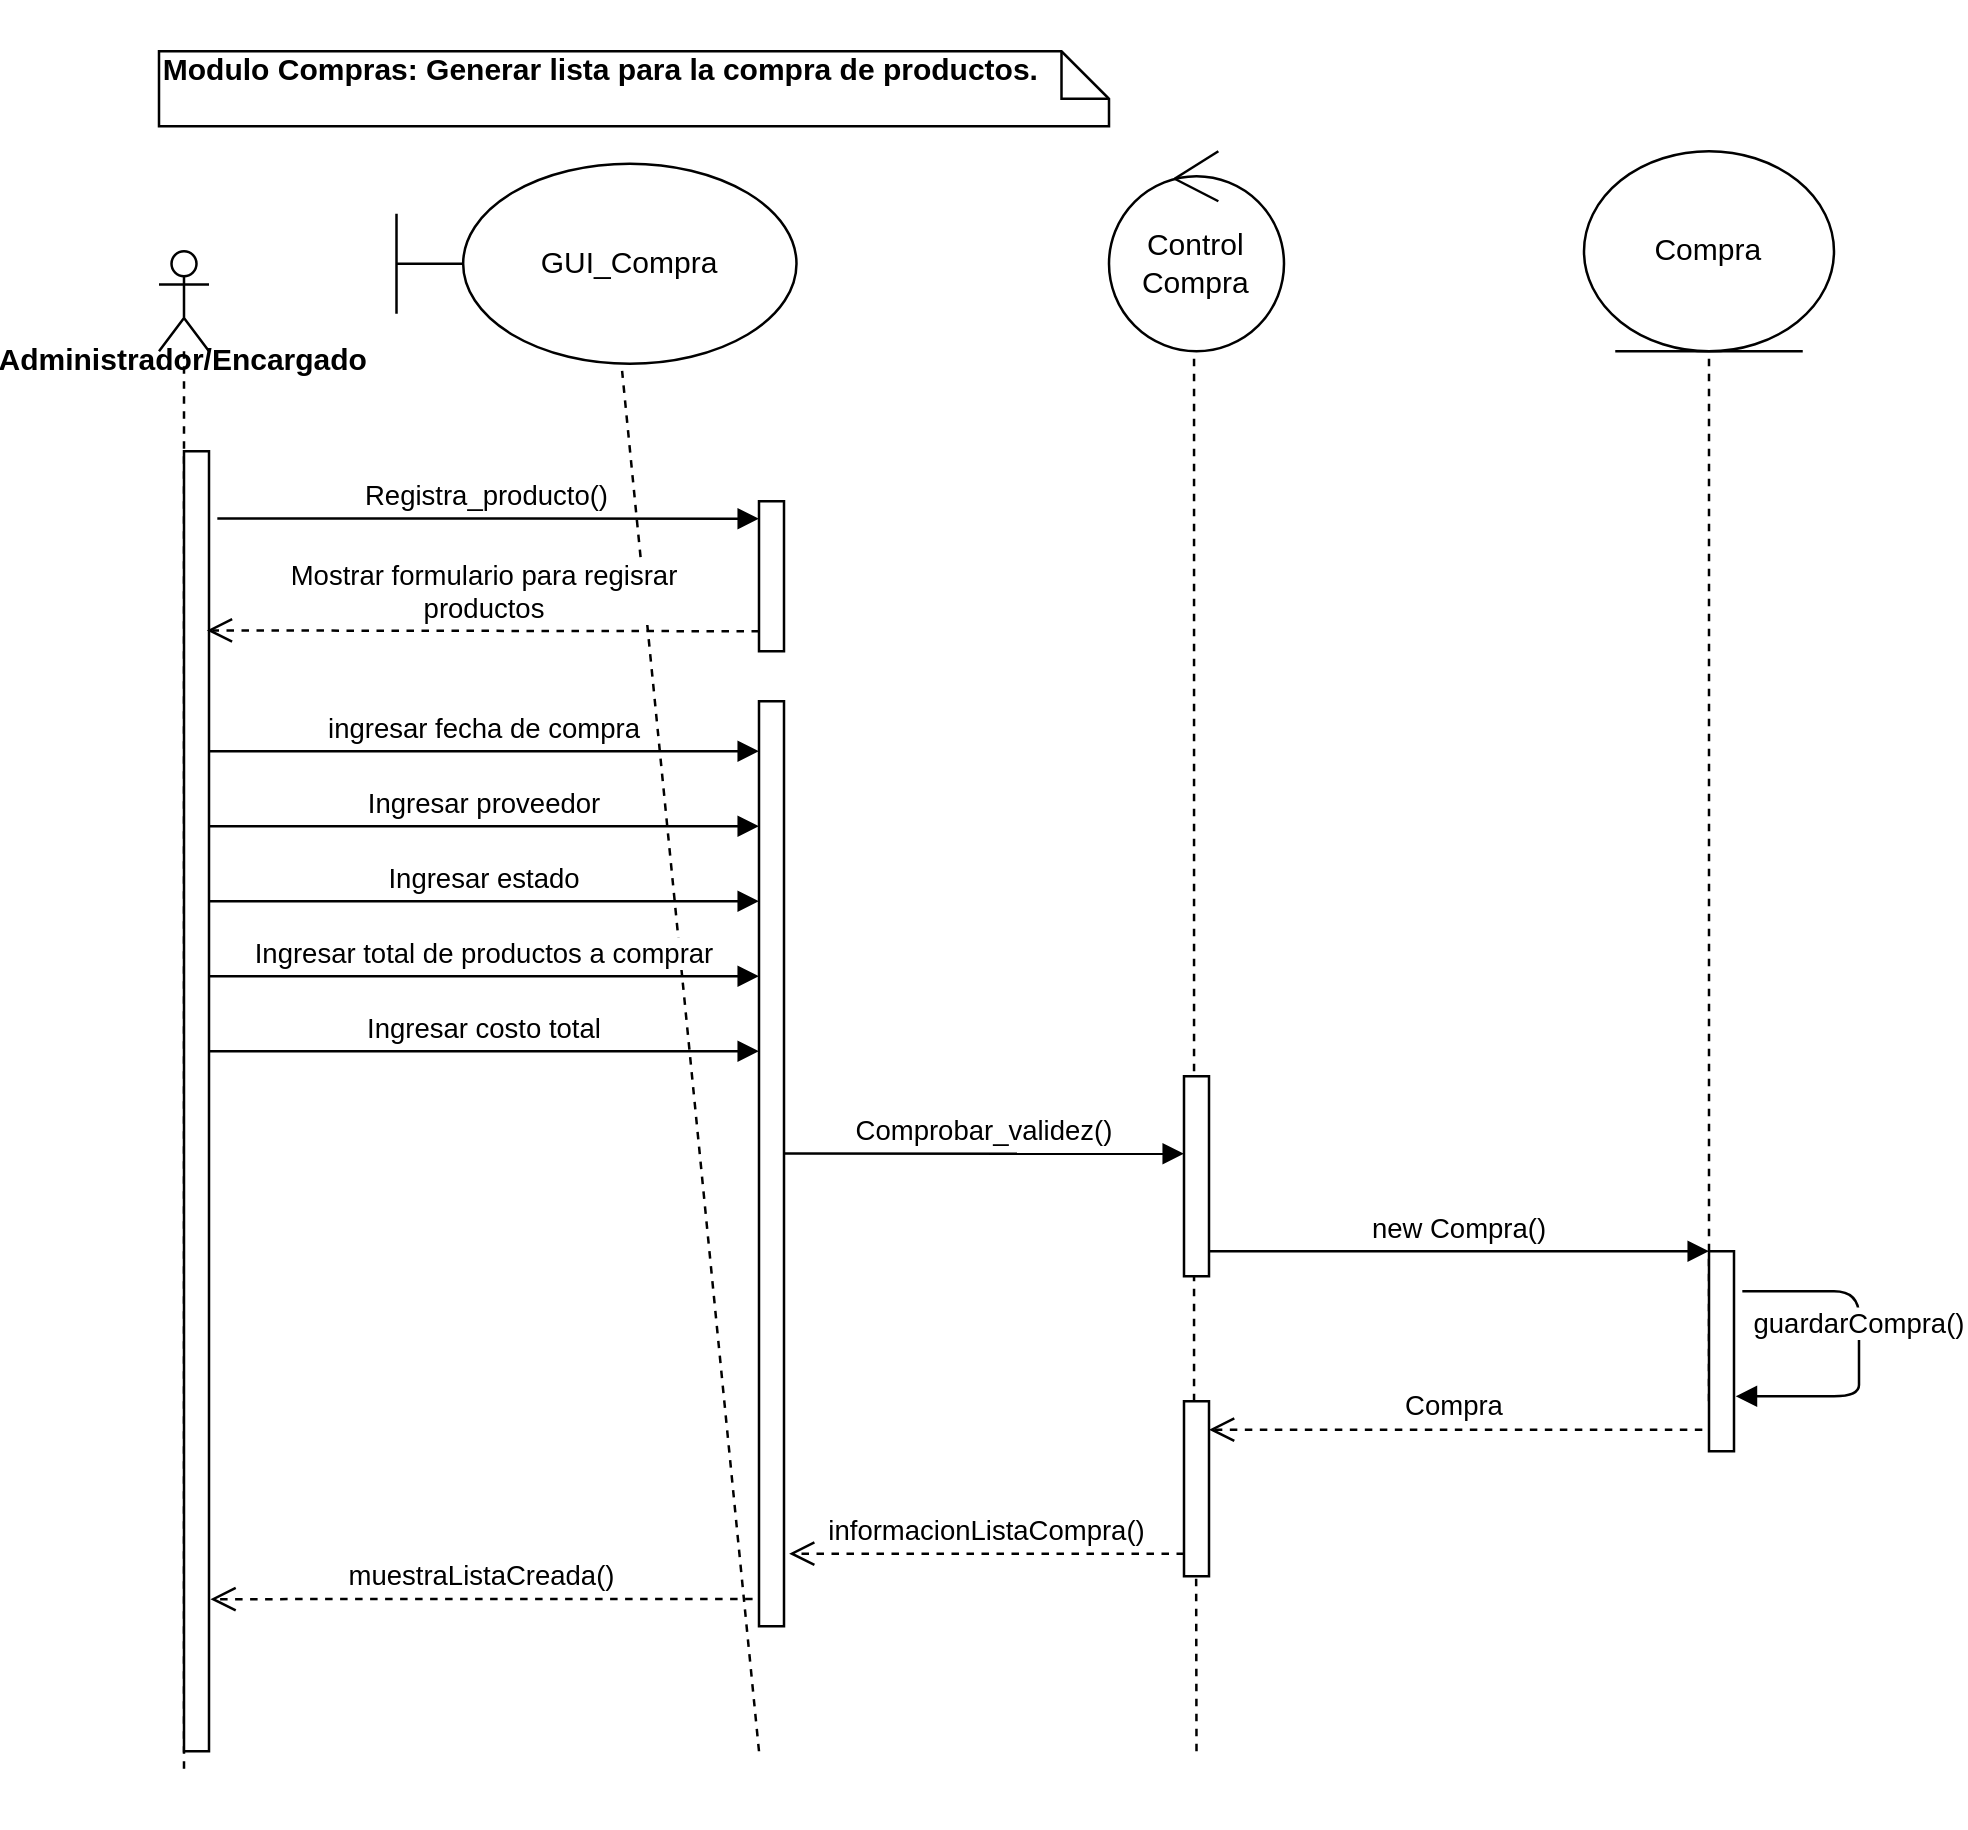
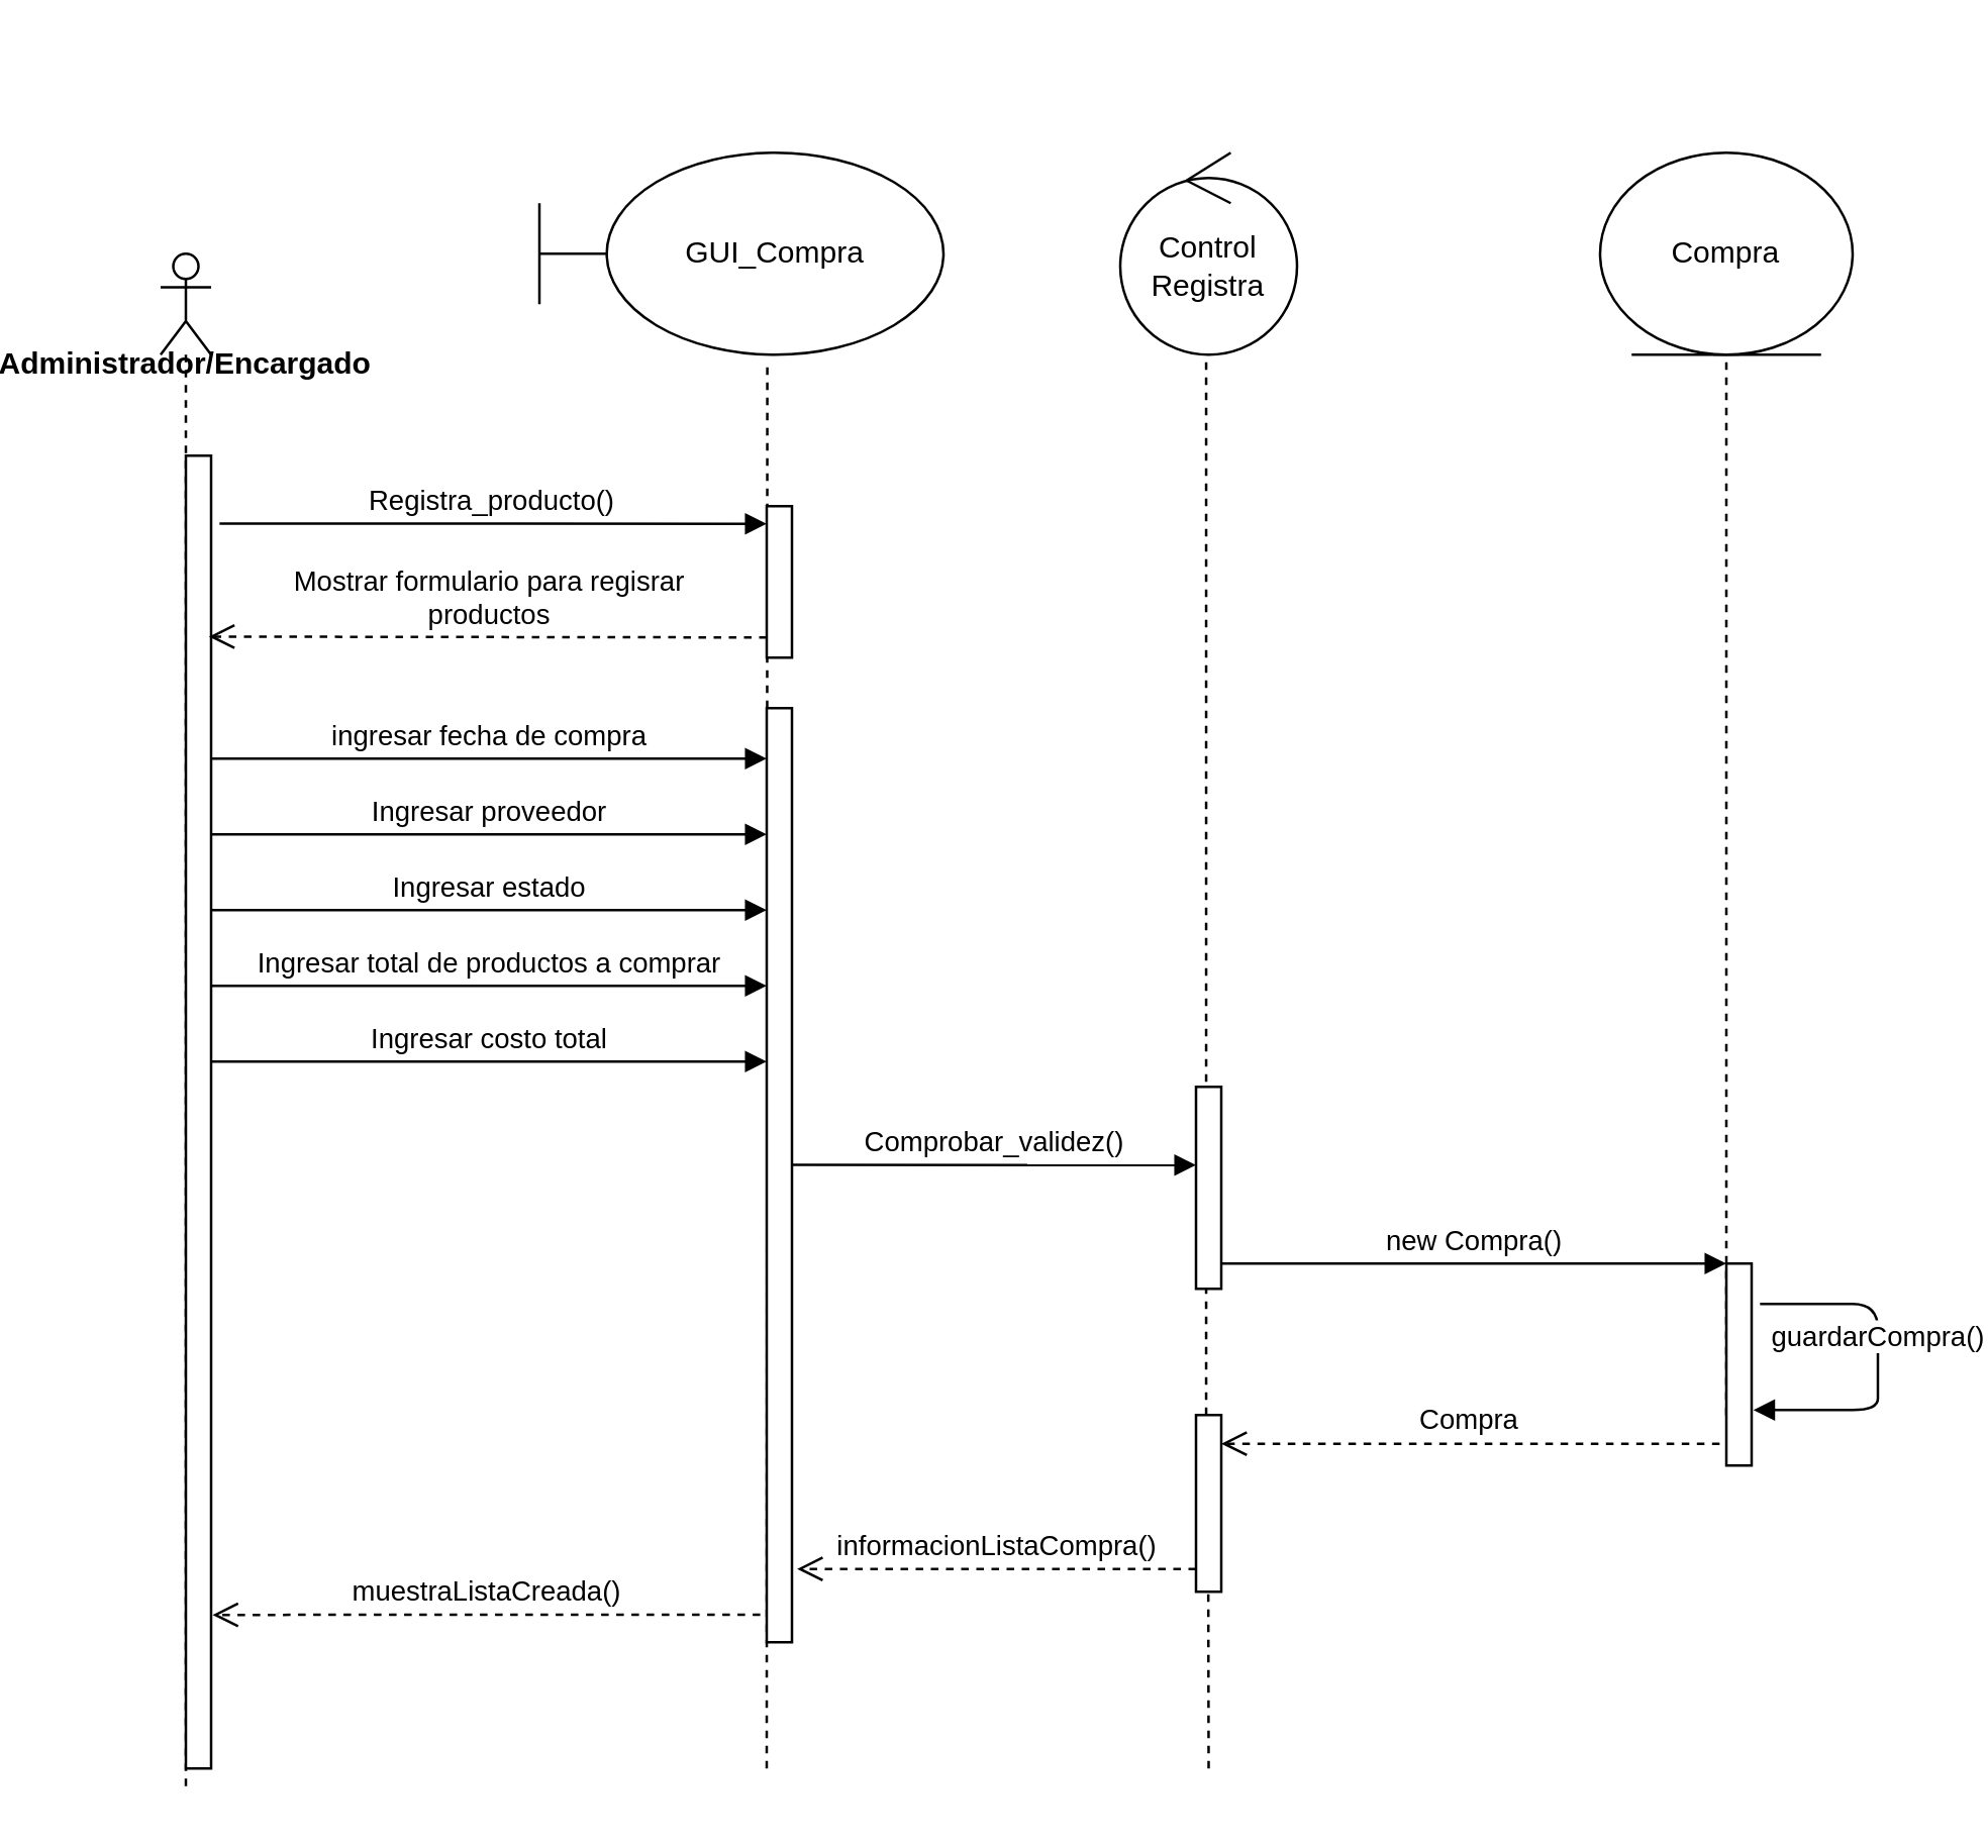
- <mxCell id="6" value="&lt;span style=&quot;font-family: &amp;#34;helvetica&amp;#34; ; font-weight: 700 ; text-align: center&quot;&gt;Modulo Compras: Generar lista para la compra de productos.&lt;br&gt;&lt;/span&gt;" style="shape=note;whiteSpace=wrap;html=1;size=19;verticalAlign=top;align=left;spacingTop=-6;rounded=0;shadow=0;comic=0;labelBackgroundColor=none;strokeWidth=1;fontFamily=Verdana;fontSize=12" parent="1" vertex="1"><mxGeometry x="50" width="380" height="30" as="geometry" y="20" /></mxCell>
- <mxCell id="7" value="GUI_Compra" style="shape=umlBoundary;whiteSpace=wrap;html=1;" parent="1" vertex="1"><mxGeometry x="145" y="65" width="160" height="80" as="geometry" /></mxCell>
+ <mxCell id="7" value="GUI_Compra" style="shape=umlBoundary;whiteSpace=wrap;html=1;" parent="1" vertex="1"><mxGeometry x="200" y="60" width="160" height="80" as="geometry" /></mxCell>
- <mxCell id="17" value="Control&lt;br&gt;Compra" style="ellipse;shape=umlControl;whiteSpace=wrap;html=1;" parent="1" vertex="1"><mxGeometry x="430" y="60" width="70" height="80" as="geometry" /></mxCell>
+ <mxCell id="17" value="Control&lt;br&gt;Registra" style="ellipse;shape=umlControl;whiteSpace=wrap;html=1;" parent="1" vertex="1"><mxGeometry x="430" y="60" width="70" height="80" as="geometry" /></mxCell>
